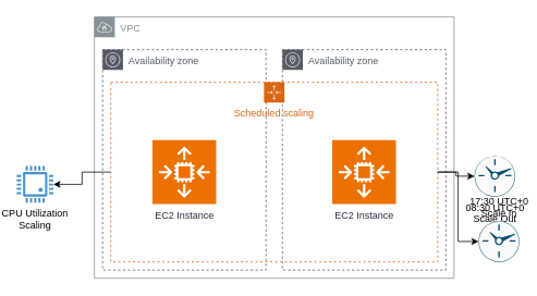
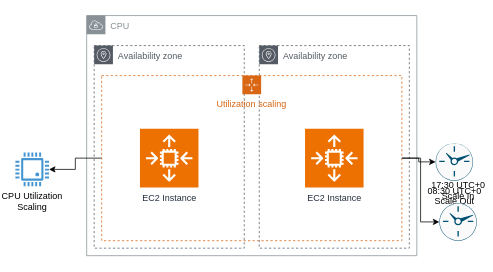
- <mxCell id="2" value="VPC" style="sketch=0;outlineConnect=0;gradientColor=none;html=1;whiteSpace=wrap;fontSize=12;fontStyle=0;shape=mxgraph.aws4.group;grIcon=mxgraph.aws4.group_vpc;strokeColor=#879196;fillColor=none;verticalAlign=top;align=left;spacingLeft=30;fontColor=#879196;dashed=0;" vertex="1" parent="1"><mxGeometry x="115" y="20" width="440" height="320" as="geometry" /></mxCell>
+ <mxCell id="2" value="CPU" style="sketch=0;outlineConnect=0;gradientColor=none;html=1;whiteSpace=wrap;fontSize=12;fontStyle=0;shape=mxgraph.aws4.group;grIcon=mxgraph.aws4.group_vpc;strokeColor=#879196;fillColor=none;verticalAlign=top;align=left;spacingLeft=30;fontColor=#879196;dashed=0;" vertex="1" parent="1"><mxGeometry x="115" y="20" width="440" height="320" as="geometry" /></mxCell>
- <mxCell id="6" value="Scheduled scaling" style="points=[[0,0],[0.25,0],[0.5,0],[0.75,0],[1,0],[1,0.25],[1,0.5],[1,0.75],[1,1],[0.75,1],[0.5,1],[0.25,1],[0,1],[0,0.75],[0,0.5],[0,0.25]];outlineConnect=0;gradientColor=none;html=1;whiteSpace=wrap;fontSize=12;fontStyle=0;container=1;pointerEvents=0;collapsible=0;recursiveResize=0;shape=mxgraph.aws4.groupCenter;grIcon=mxgraph.aws4.group_auto_scaling_group;grStroke=1;strokeColor=#D86613;fillColor=none;verticalAlign=top;align=center;fontColor=#D86613;dashed=1;spacingTop=25;" vertex="1" parent="1"><mxGeometry x="135" y="100" width="400" height="220" as="geometry" /></mxCell>
+ <mxCell id="6" value="Utilization scaling" style="points=[[0,0],[0.25,0],[0.5,0],[0.75,0],[1,0],[1,0.25],[1,0.5],[1,0.75],[1,1],[0.75,1],[0.5,1],[0.25,1],[0,1],[0,0.75],[0,0.5],[0,0.25]];outlineConnect=0;gradientColor=none;html=1;whiteSpace=wrap;fontSize=12;fontStyle=0;container=1;pointerEvents=0;collapsible=0;recursiveResize=0;shape=mxgraph.aws4.groupCenter;grIcon=mxgraph.aws4.group_auto_scaling_group;grStroke=1;strokeColor=#D86613;fillColor=none;verticalAlign=top;align=center;fontColor=#D86613;dashed=1;spacingTop=25;" vertex="1" parent="1"><mxGeometry x="135" y="100" width="400" height="220" as="geometry" /></mxCell>
